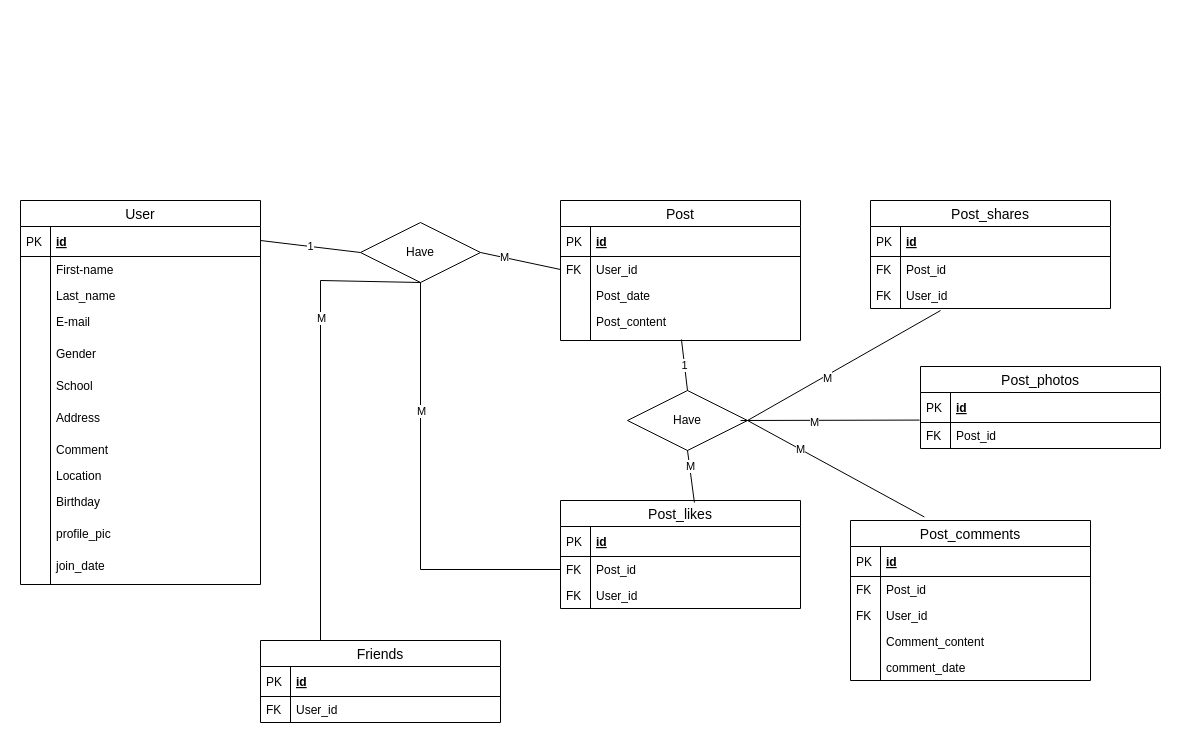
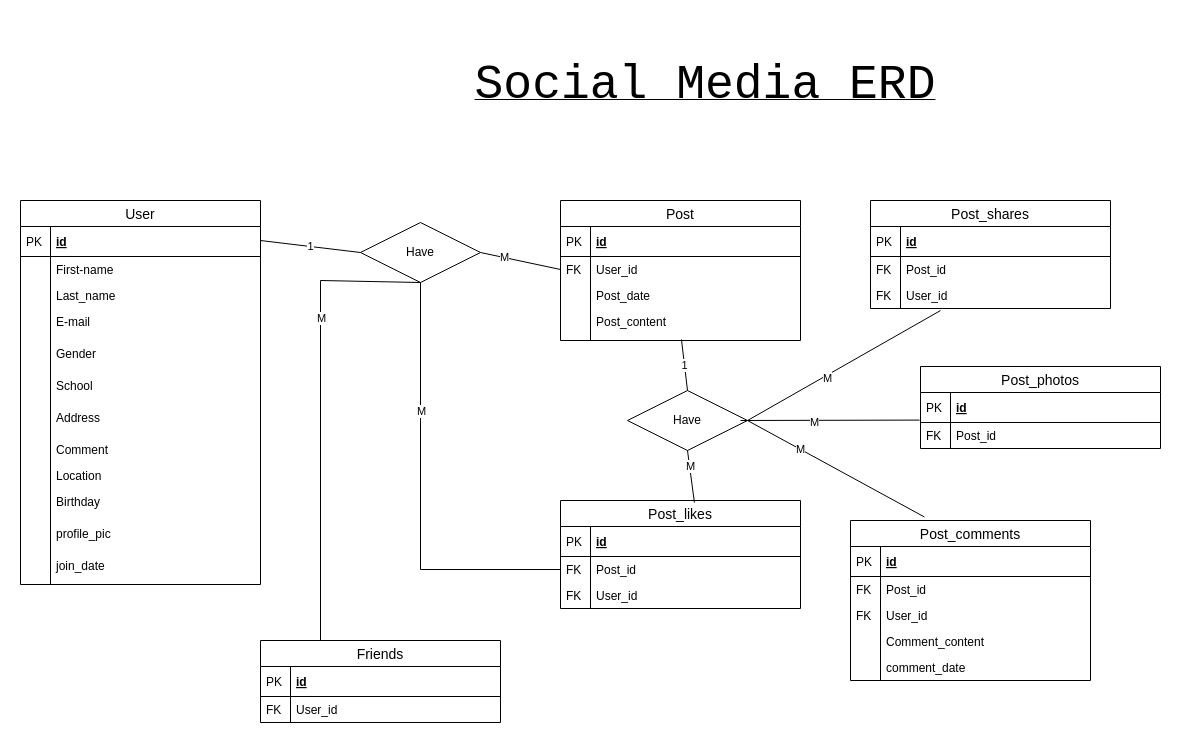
+ <mxCell id="2" value="&lt;font style=&quot;font-size: 48px&quot; face=&quot;Courier New&quot;&gt;Social Media ERD&lt;/font&gt;" style="text;html=1;strokeColor=none;fillColor=none;align=center;verticalAlign=middle;whiteSpace=wrap;rounded=0;fontStyle=4" parent="1" vertex="1"><mxGeometry x="240" y="20" width="930" height="130" as="geometry" /></mxCell>
